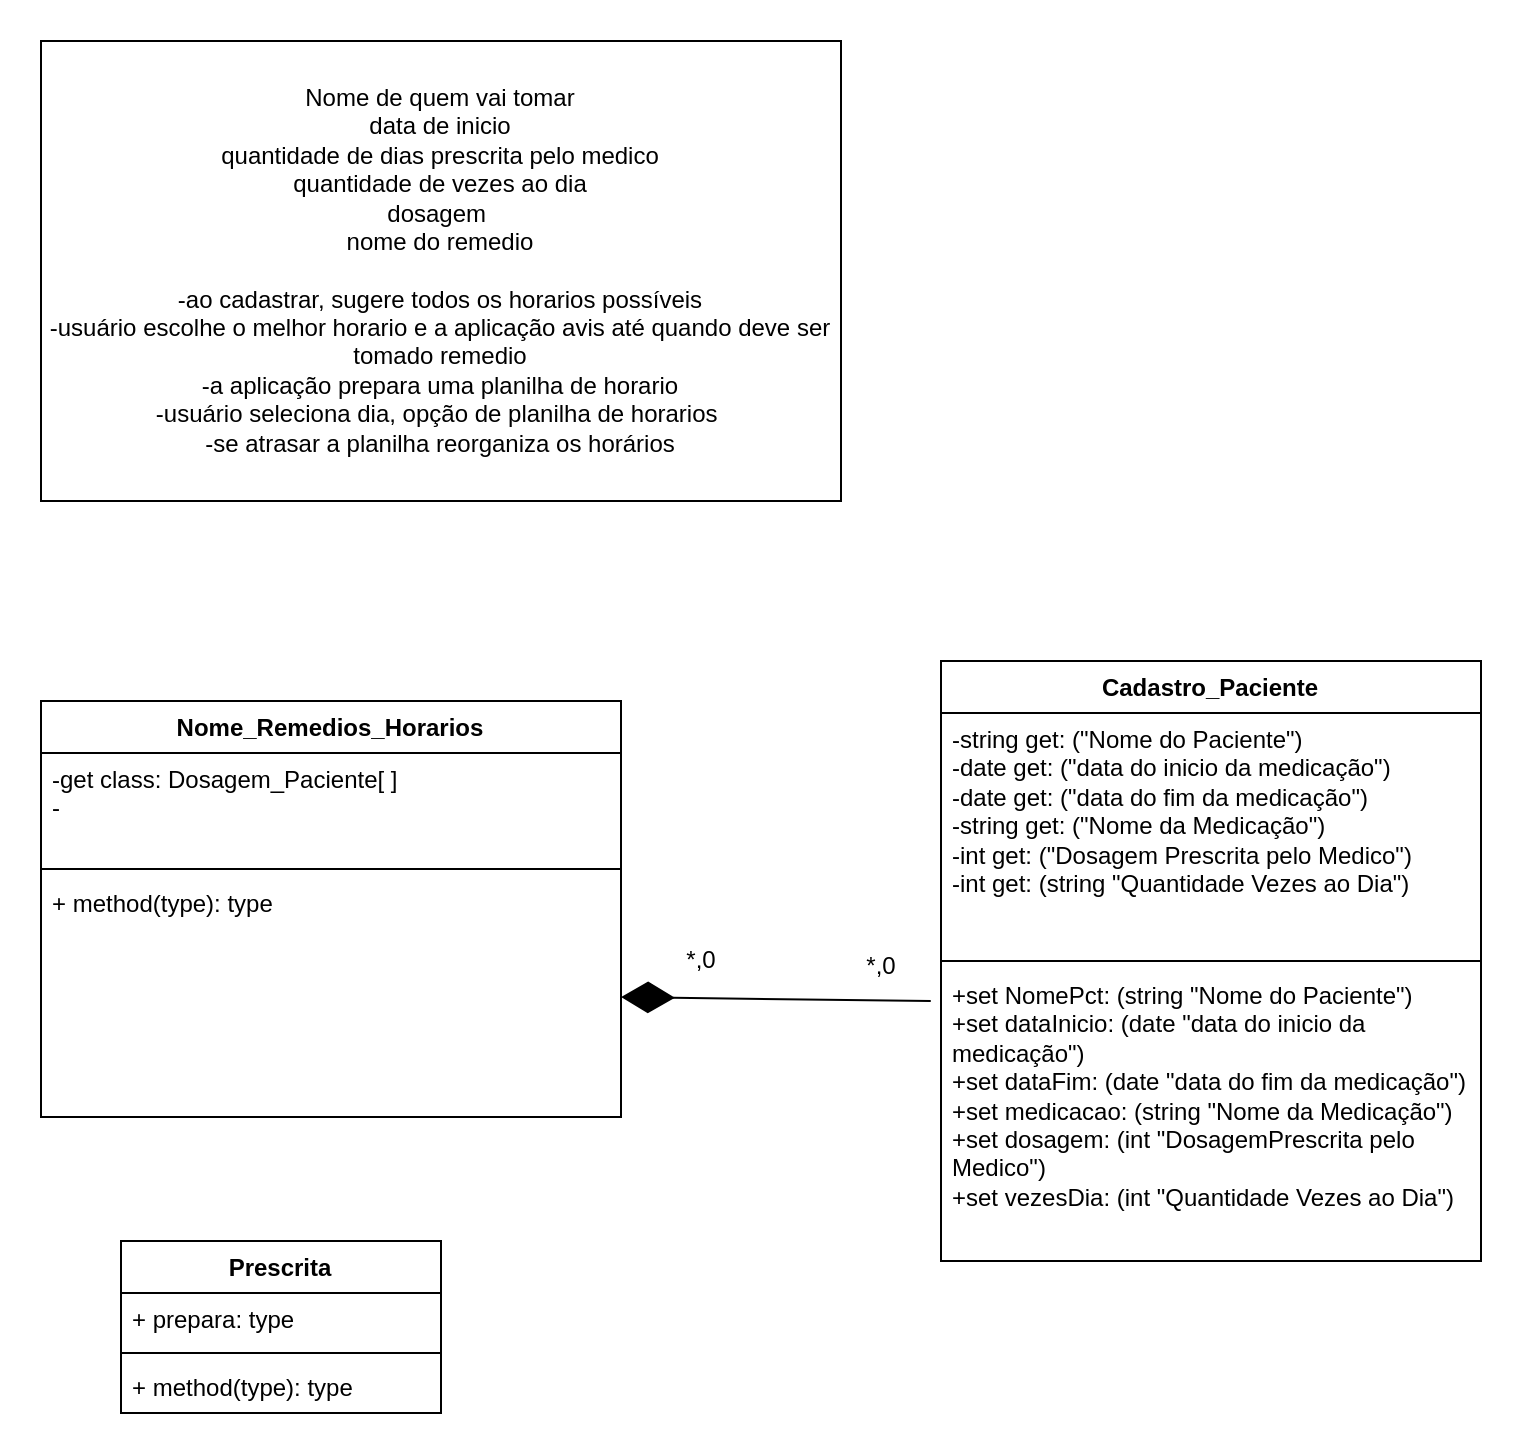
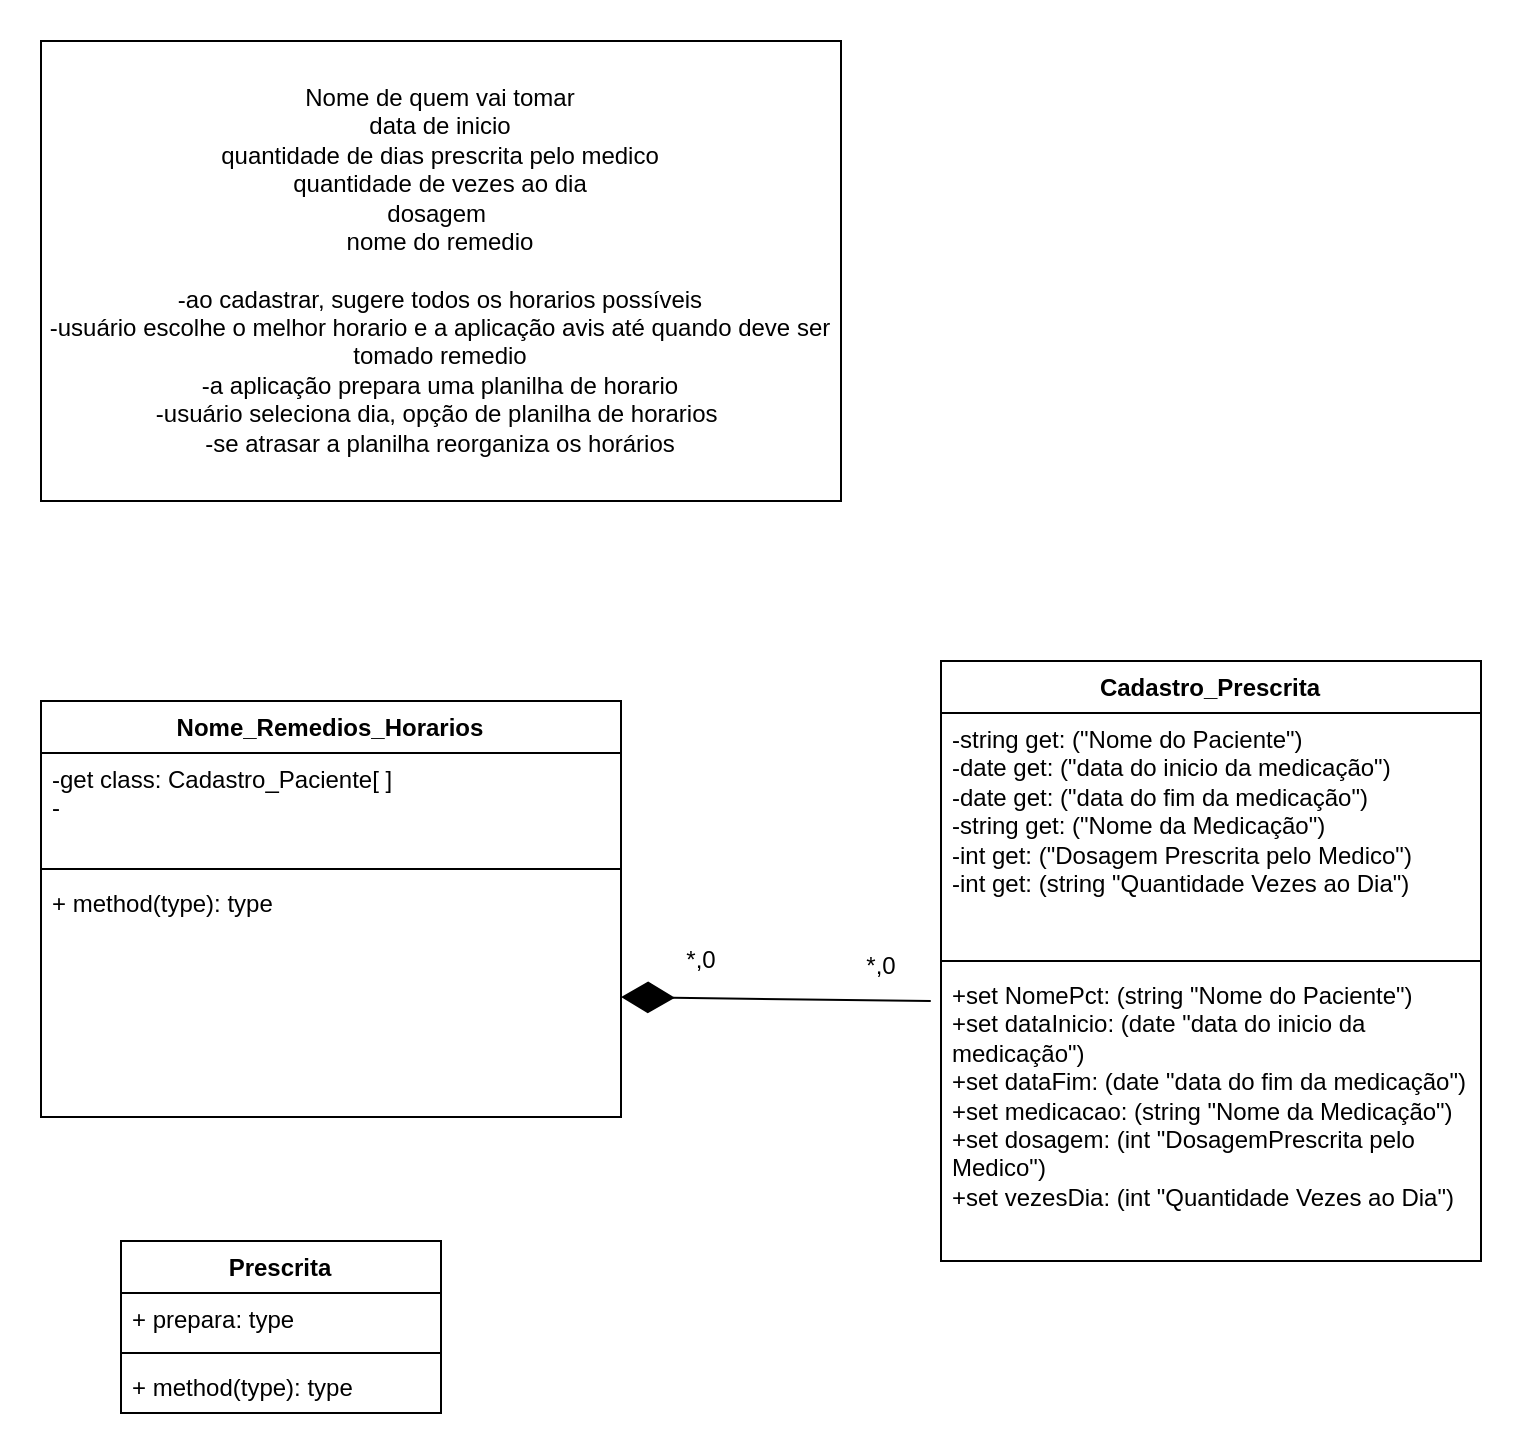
- <mxCell id="3" value="Cadastro_Paciente" style="swimlane;fontStyle=1;align=center;verticalAlign=top;childLayout=stackLayout;horizontal=1;startSize=26;horizontalStack=0;resizeParent=1;resizeParentMax=0;resizeLast=0;collapsible=1;marginBottom=0;whiteSpace=wrap;html=1;" vertex="1" parent="1"><mxGeometry x="470" y="330" width="270" height="300" as="geometry" /></mxCell>
+ <mxCell id="3" value="Cadastro_Prescrita" style="swimlane;fontStyle=1;align=center;verticalAlign=top;childLayout=stackLayout;horizontal=1;startSize=26;horizontalStack=0;resizeParent=1;resizeParentMax=0;resizeLast=0;collapsible=1;marginBottom=0;whiteSpace=wrap;html=1;" vertex="1" parent="1"><mxGeometry x="470" y="330" width="270" height="300" as="geometry" /></mxCell>
- <mxCell id="8" value="-get class: Dosagem_Paciente[ ]&lt;br&gt;-" style="text;strokeColor=none;fillColor=none;align=left;verticalAlign=top;spacingLeft=4;spacingRight=4;overflow=hidden;rotatable=0;points=[[0,0.5],[1,0.5]];portConstraint=eastwest;whiteSpace=wrap;html=1;" vertex="1" parent="7"><mxGeometry y="26" width="290" height="54" as="geometry" /></mxCell>
+ <mxCell id="8" value="-get class: Cadastro_Paciente[ ]&lt;br&gt;-" style="text;strokeColor=none;fillColor=none;align=left;verticalAlign=top;spacingLeft=4;spacingRight=4;overflow=hidden;rotatable=0;points=[[0,0.5],[1,0.5]];portConstraint=eastwest;whiteSpace=wrap;html=1;" vertex="1" parent="7"><mxGeometry y="26" width="290" height="54" as="geometry" /></mxCell>
